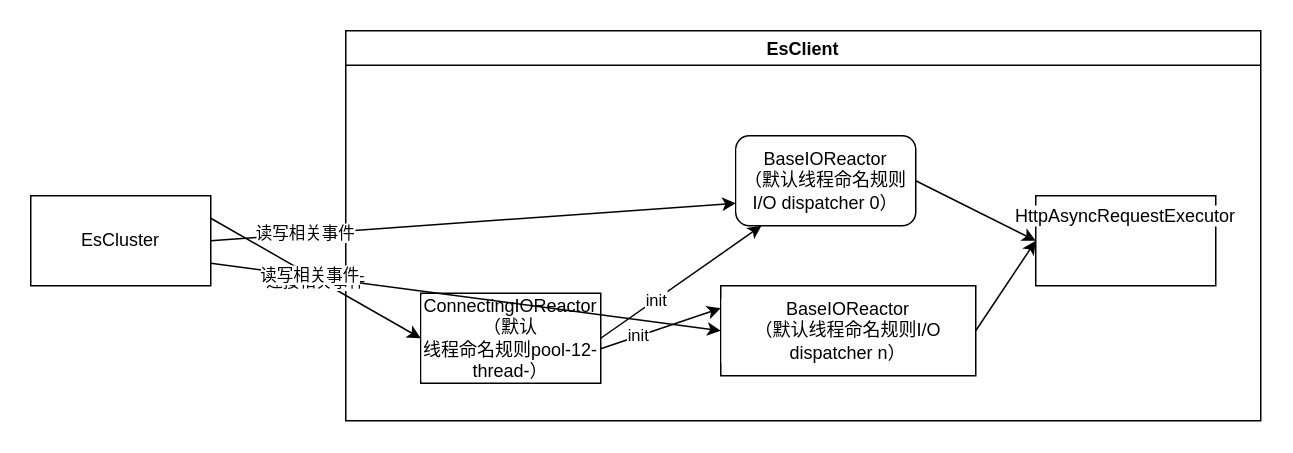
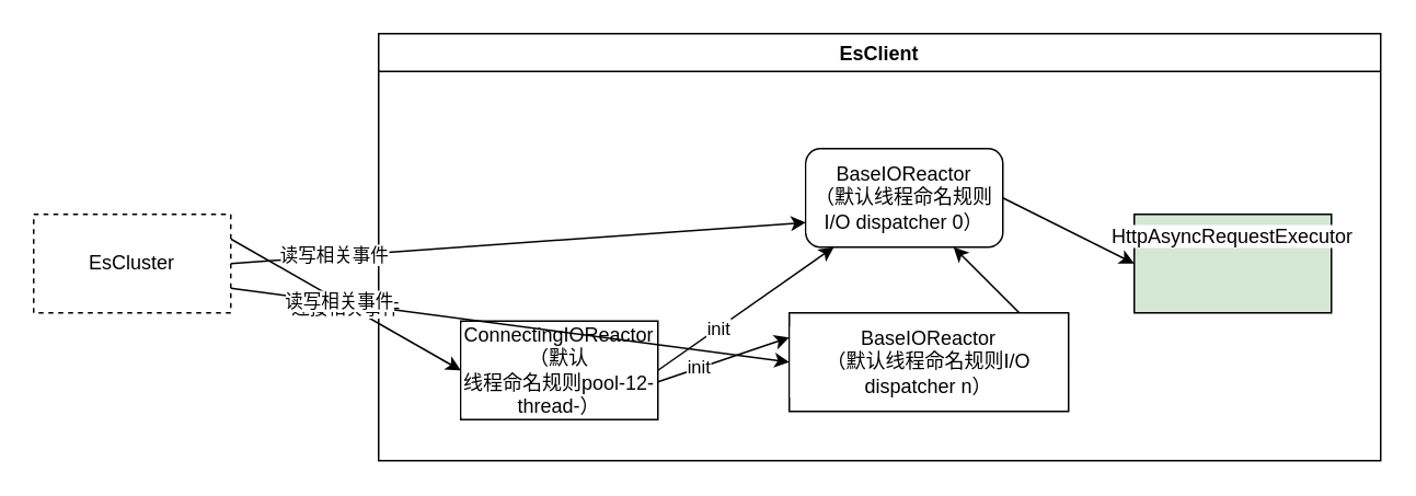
- <mxCell id="19" value="EsCluster" style="rounded=0;whiteSpace=wrap;html=1;fontColor=default;" vertex="1" parent="1"><mxGeometry x="20" y="130" width="120" height="60" as="geometry" /></mxCell>
+ <mxCell id="19" value="EsCluster" style="rounded=0;whiteSpace=wrap;html=1;fontColor=default;dashed=1;" vertex="1" parent="1"><mxGeometry x="20" y="130" width="120" height="60" as="geometry" /></mxCell>
- <mxCell id="12" value="HttpAsyncRequestExecutor" style="rounded=0;whiteSpace=wrap;fontColor=default;labelBackgroundColor=default;verticalAlign=top;" vertex="1" parent="2"><mxGeometry x="460" y="110" width="120" height="60" as="geometry" /></mxCell>
+ <mxCell id="12" value="HttpAsyncRequestExecutor" style="rounded=0;whiteSpace=wrap;fontColor=default;labelBackgroundColor=default;verticalAlign=top;fillColor=#d5e8d4;" vertex="1" parent="2"><mxGeometry x="460" y="110" width="120" height="60" as="geometry" /></mxCell>
- <mxCell id="10" style="rounded=0;orthogonalLoop=1;jettySize=auto;html=1;exitX=1;exitY=0.5;exitDx=0;exitDy=0;entryX=0;entryY=0.5;entryDx=0;entryDy=0;fontColor=default;" edge="1" parent="2" source="11" target="12"><mxGeometry relative="1" as="geometry" /></mxCell>
+ <mxCell id="10" style="rounded=0;orthogonalLoop=1;jettySize=auto;html=1;exitX=1;exitY=0.5;exitDx=0;exitDy=0;fontColor=default;" edge="1" parent="2" source="11" target="7"><mxGeometry relative="1" as="geometry" /></mxCell>
